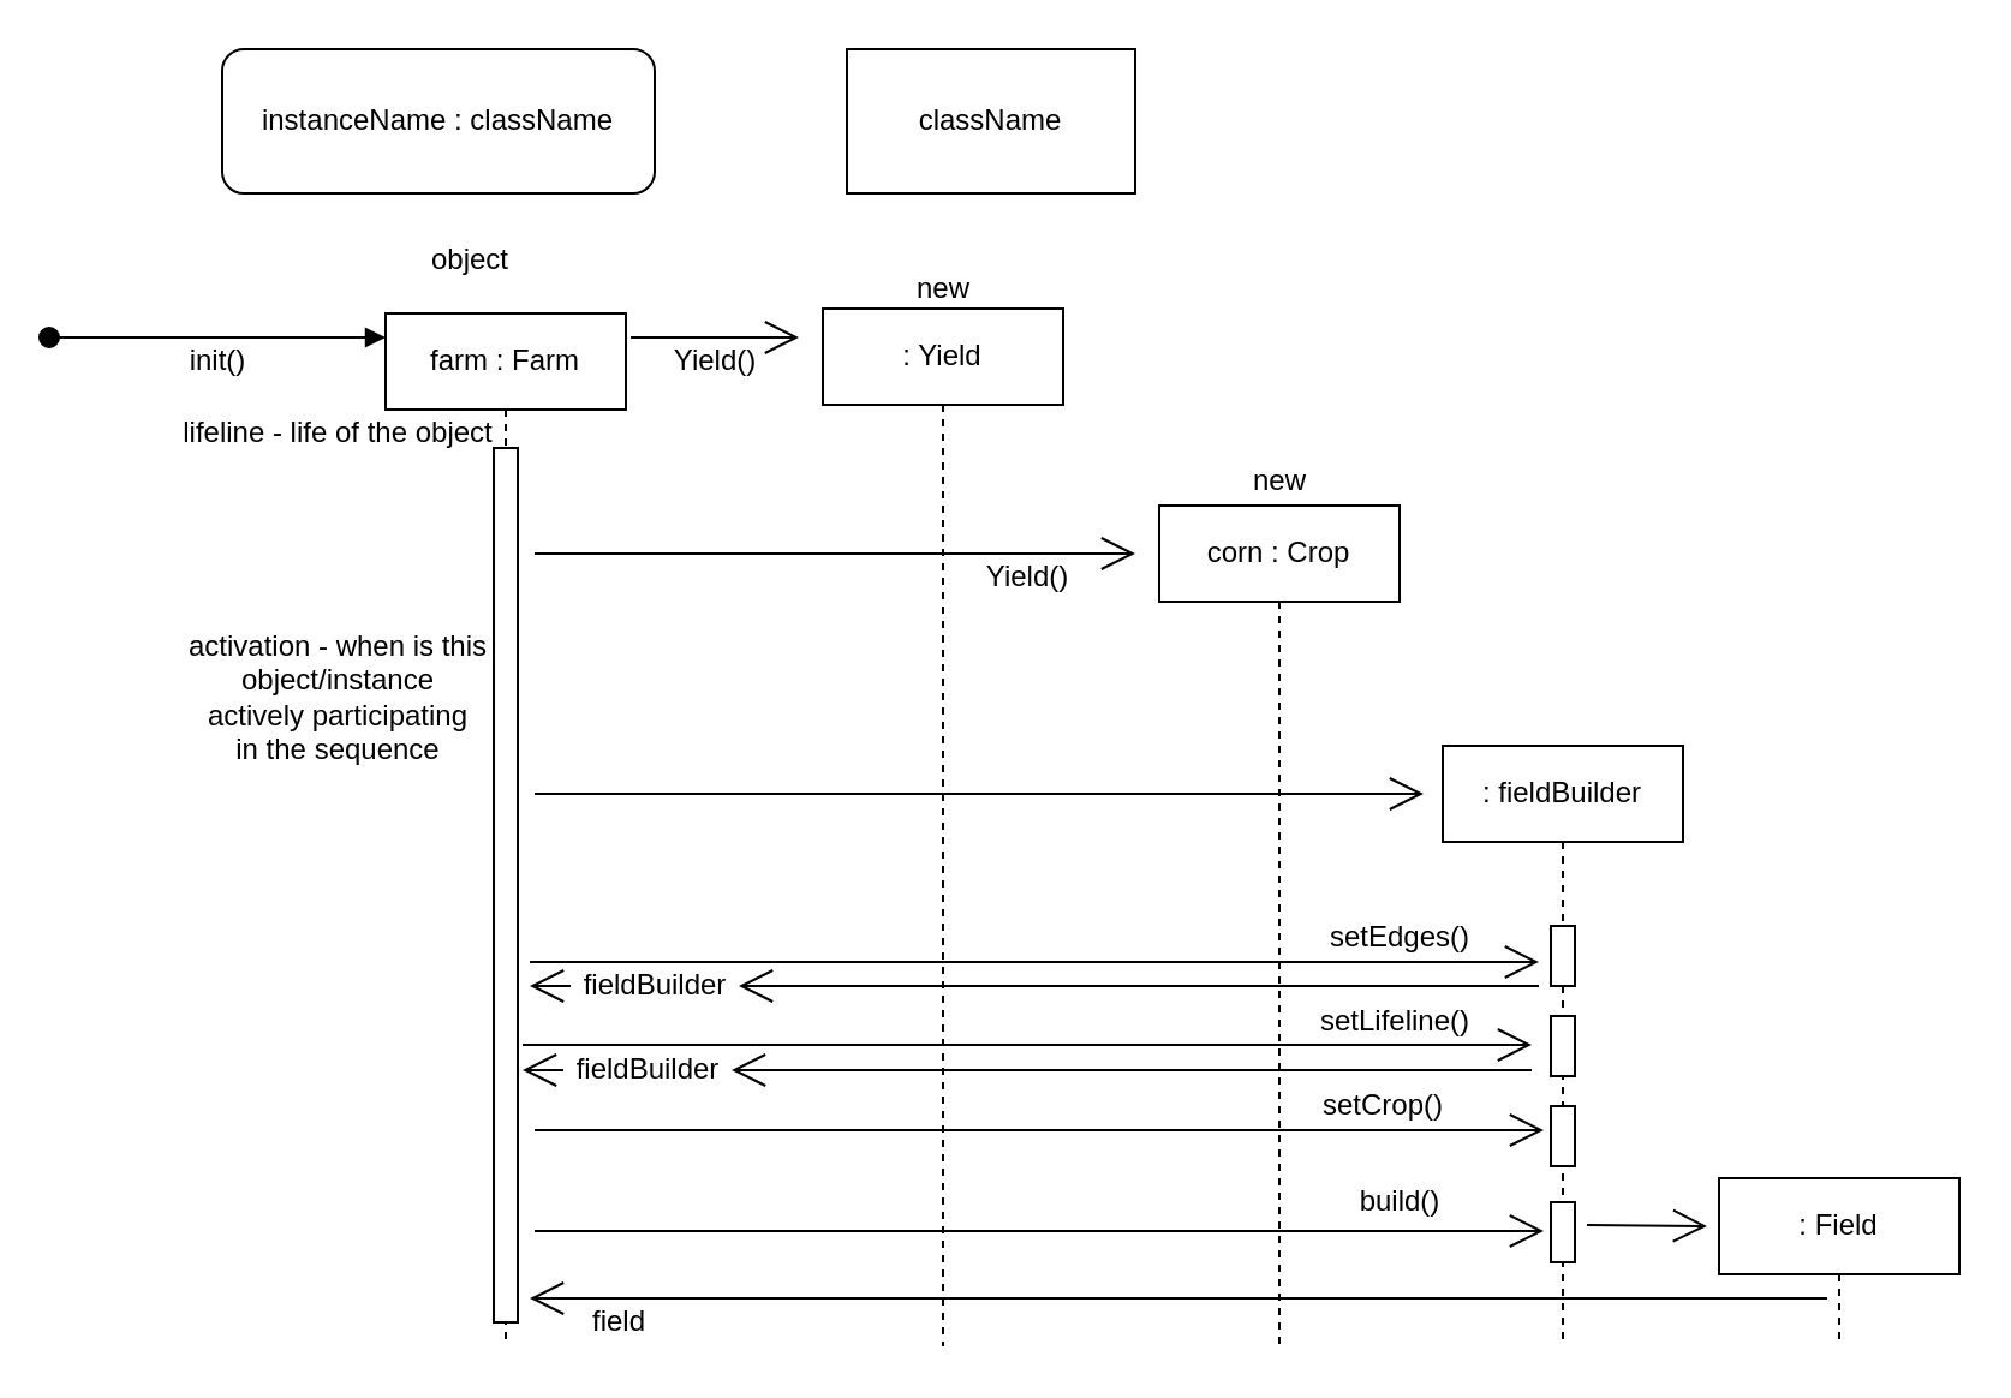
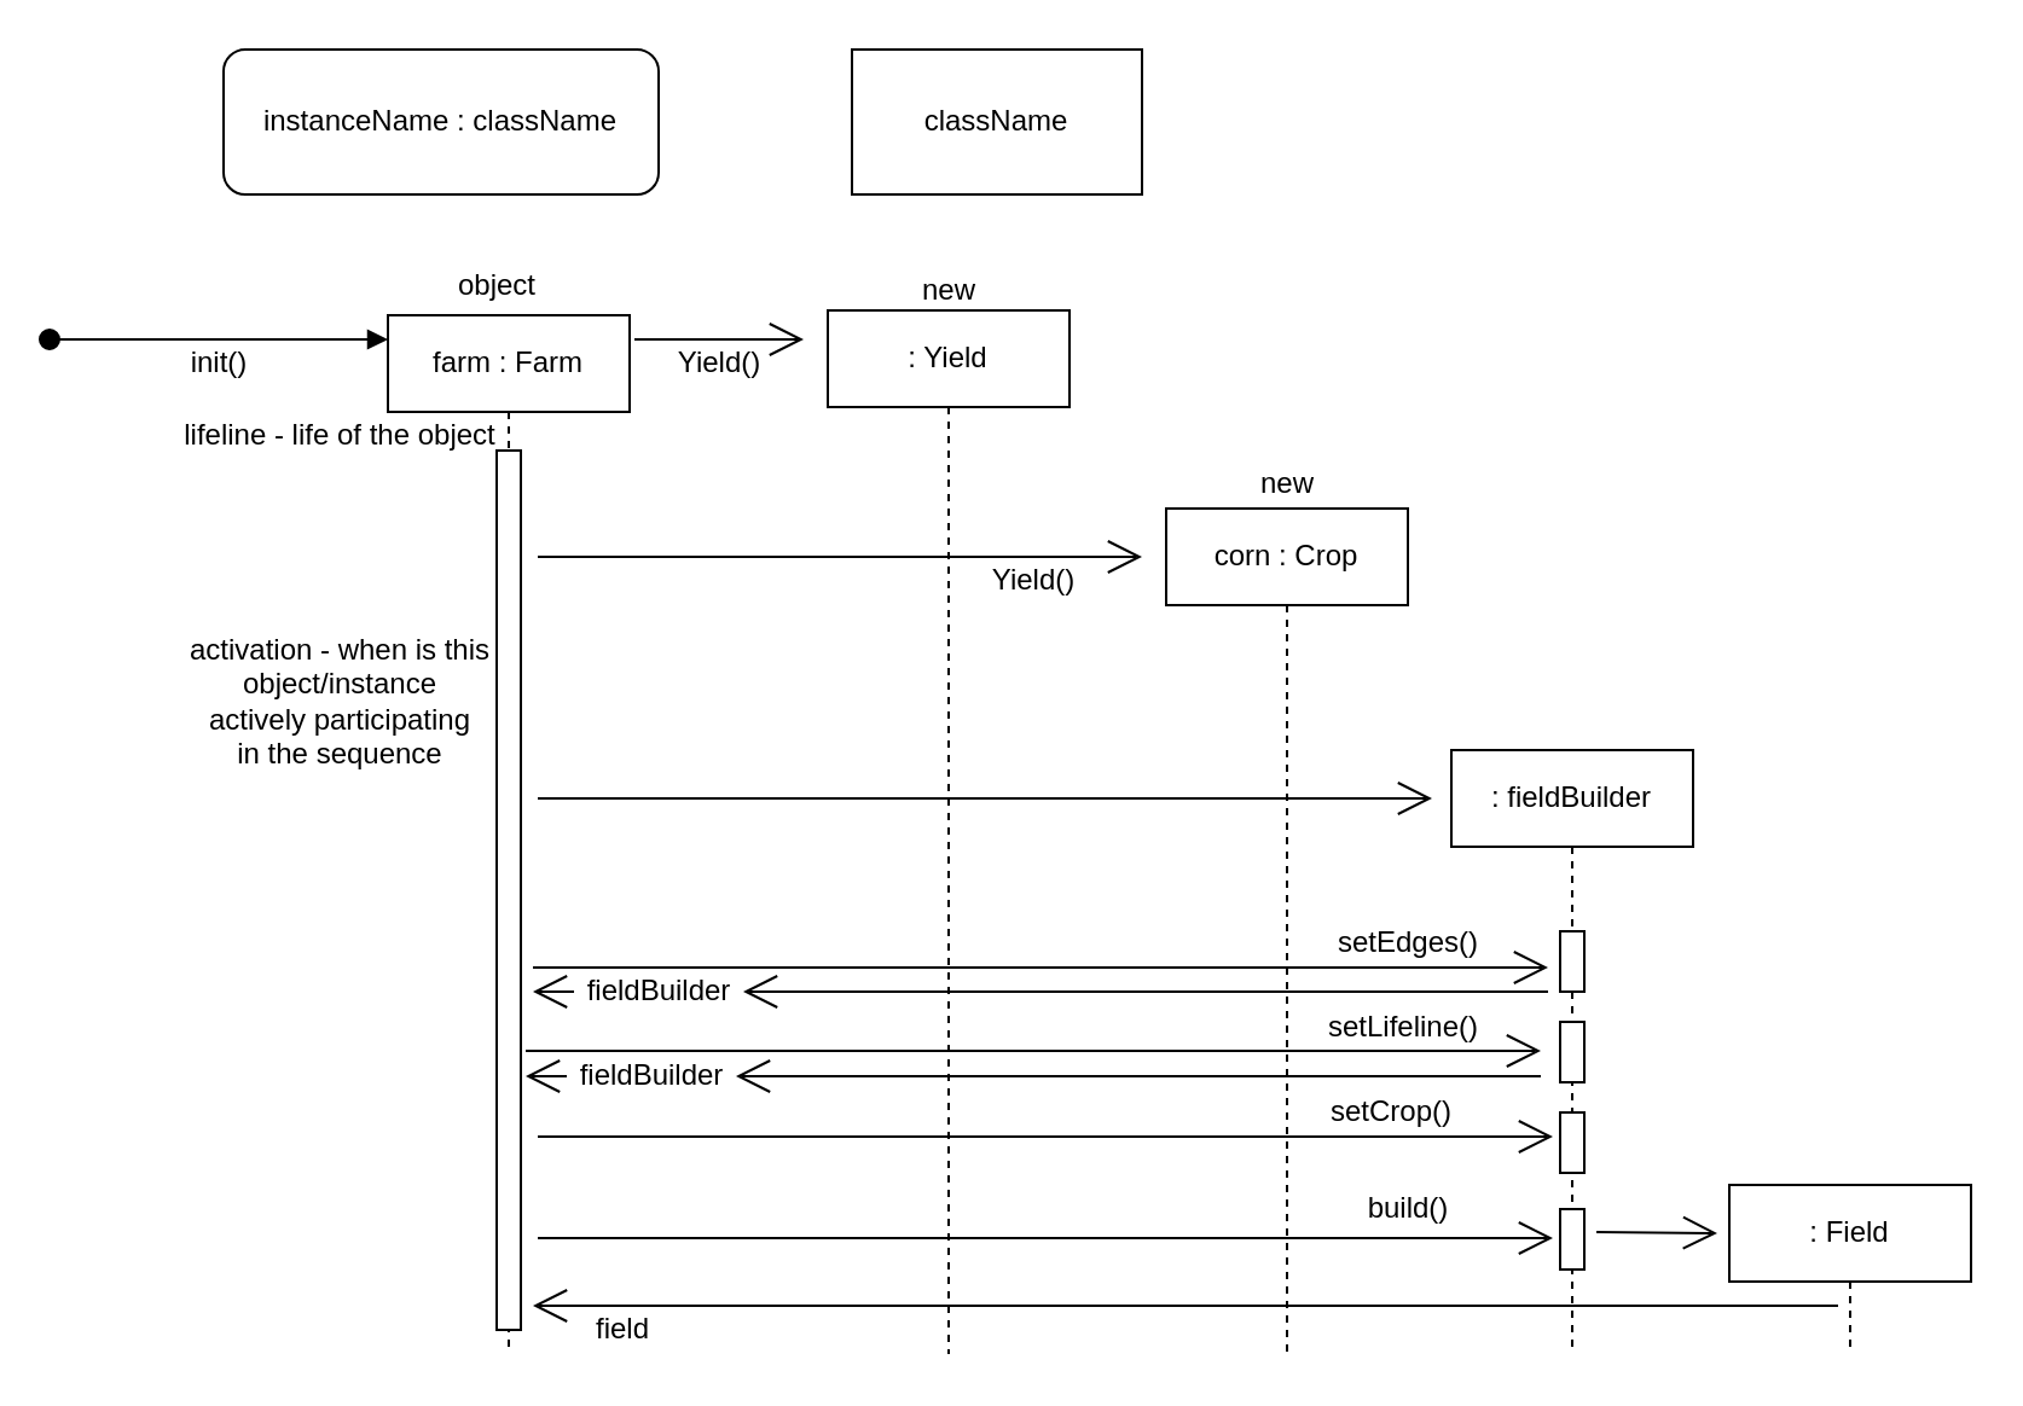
- <mxCell id="7" value="object" style="text;html=1;align=center;verticalAlign=middle;resizable=0;points=[];;autosize=1;" vertex="1" parent="1"><mxGeometry x="170" y="98" width="50" height="20" as="geometry" /></mxCell>
+ <mxCell id="7" value="object" style="text;html=1;align=center;verticalAlign=middle;resizable=0;points=[];;autosize=1;" vertex="1" parent="1"><mxGeometry x="180" y="108" width="50" height="20" as="geometry" /></mxCell>
